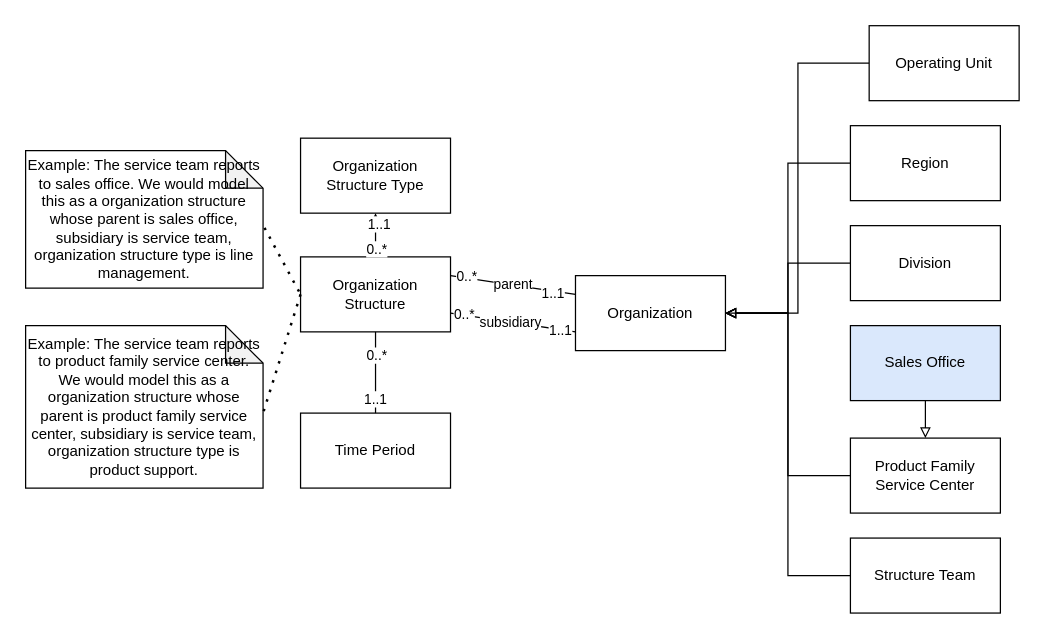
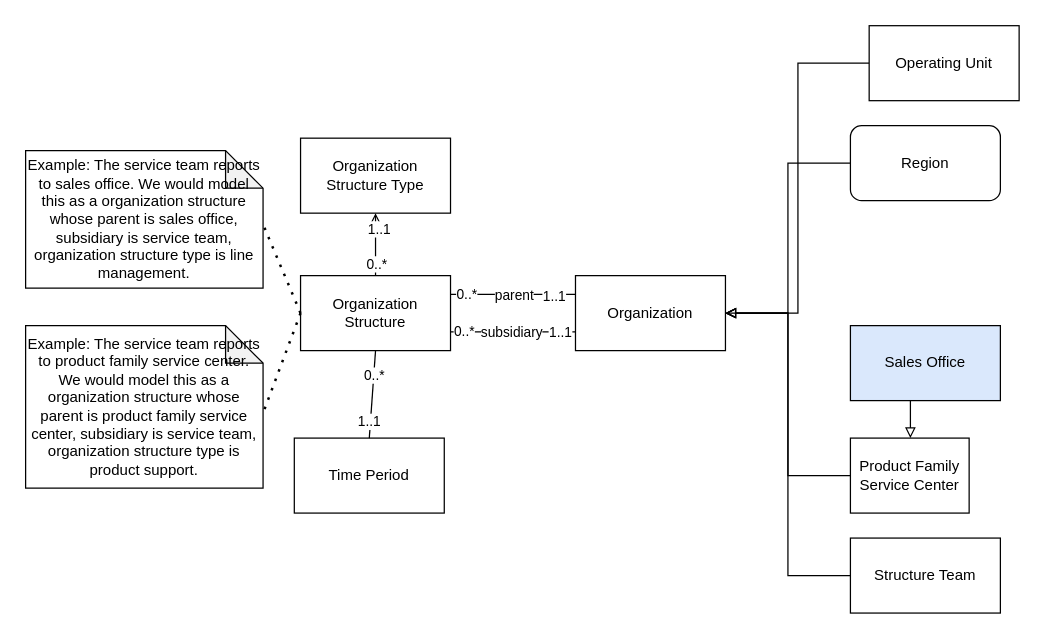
- <mxCell id="4" value="Region" style="rounded=0;whiteSpace=wrap;html=1;" parent="1" vertex="1"><mxGeometry x="680" y="100" width="120" height="60" as="geometry" /></mxCell>
+ <mxCell id="4" value="Region" style="whiteSpace=wrap;html=1;rounded=1;" parent="1" vertex="1"><mxGeometry x="680" y="100" width="120" height="60" as="geometry" /></mxCell>
- <mxCell id="9" value="" style="edgeStyle=elbowEdgeStyle;elbow=horizontal;endArrow=block;html=1;rounded=0;exitX=0;exitY=0.5;exitDx=0;exitDy=0;endFill=0;entryX=1;entryY=0.5;entryDx=0;entryDy=0;" parent="1" source="6" target="2" edge="1"><mxGeometry width="50" height="50" relative="1" as="geometry"><mxPoint x="850" y="380" as="sourcePoint" /><mxPoint x="570" y="250" as="targetPoint" /></mxGeometry></mxCell>
- <mxCell id="6" value="Division" style="rounded=0;whiteSpace=wrap;html=1;" parent="1" vertex="1"><mxGeometry x="680" y="180" width="120" height="60" as="geometry" /></mxCell>
- <mxCell id="11" value="Organization Structure" style="rounded=0;whiteSpace=wrap;html=1;" vertex="1" parent="1"><mxGeometry x="240" y="205" width="120" height="60" as="geometry" /></mxCell>
+ <mxCell id="11" value="Organization Structure" style="rounded=0;whiteSpace=wrap;html=1;" vertex="1" parent="1"><mxGeometry x="240" y="220" width="120" height="60" as="geometry" /></mxCell>
- <mxCell id="21" value="Time Period" style="rounded=0;whiteSpace=wrap;html=1;" vertex="1" parent="1"><mxGeometry x="240" y="330" width="120" height="60" as="geometry" /></mxCell>
+ <mxCell id="21" value="Time Period" style="rounded=0;whiteSpace=wrap;html=1;" vertex="1" parent="1"><mxGeometry x="235" y="350" width="120" height="60" as="geometry" /></mxCell>
- <mxCell id="30" value="Product Family Service Center" style="rounded=0;whiteSpace=wrap;html=1;" vertex="1" parent="1"><mxGeometry x="680" y="350" width="120" height="60" as="geometry" /></mxCell>
+ <mxCell id="30" value="Product Family Service Center" style="rounded=0;whiteSpace=wrap;html=1;" vertex="1" parent="1"><mxGeometry x="680" y="350" width="95" height="60" as="geometry" /></mxCell>
